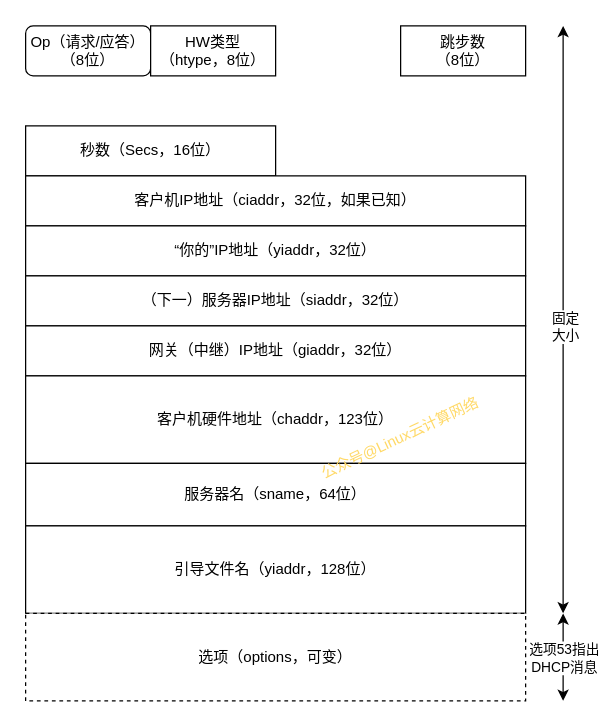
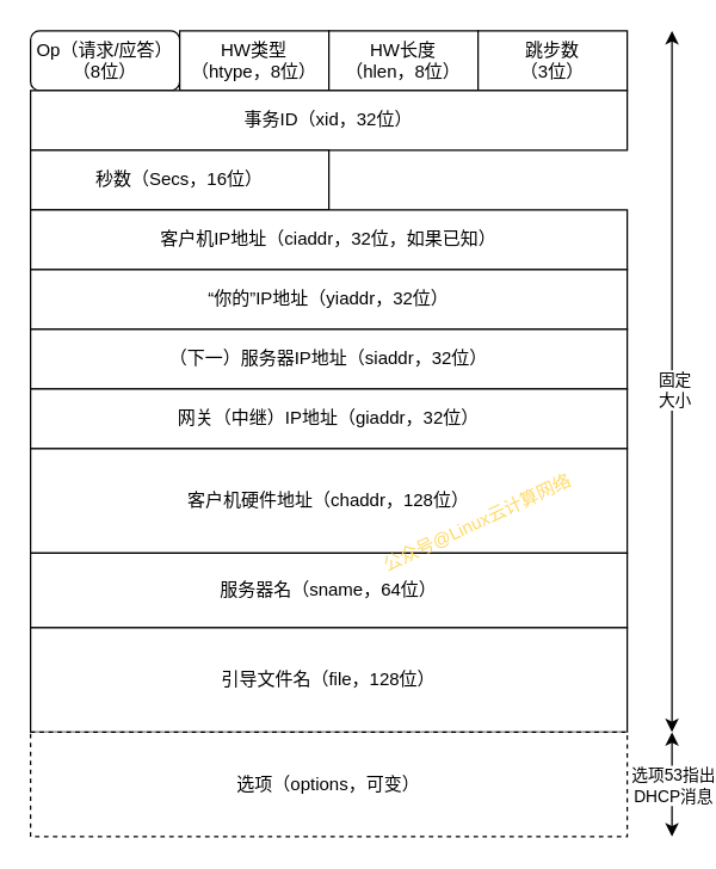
+ <mxCell id="4" value="HW长度&lt;br&gt;（hlen，8位）" style="rounded=0;whiteSpace=wrap;html=1;" vertex="1" parent="1"><mxGeometry x="220" y="20" width="100" height="40" as="geometry" /></mxCell>
- <mxCell id="5" value="跳步数&lt;br&gt;（8位）" style="rounded=0;whiteSpace=wrap;html=1;" vertex="1" parent="1"><mxGeometry x="320" y="20" width="100" height="40" as="geometry" /></mxCell>
+ <mxCell id="5" value="跳步数&lt;br&gt;（3位）" style="rounded=0;whiteSpace=wrap;html=1;" vertex="1" parent="1"><mxGeometry x="320" y="20" width="100" height="40" as="geometry" /></mxCell>
+ <mxCell id="6" value="事务ID（xid，32位）" style="rounded=0;whiteSpace=wrap;html=1;" vertex="1" parent="1"><mxGeometry x="20" y="60" width="400" height="40" as="geometry" /></mxCell>
- <mxCell id="12" value="客户机硬件地址（chaddr，123位）" style="rounded=0;whiteSpace=wrap;html=1;" vertex="1" parent="1"><mxGeometry x="20" y="300" width="400" height="70" as="geometry" /></mxCell>
+ <mxCell id="12" value="客户机硬件地址（chaddr，128位）" style="rounded=0;whiteSpace=wrap;html=1;" vertex="1" parent="1"><mxGeometry x="20" y="300" width="400" height="70" as="geometry" /></mxCell>
- <mxCell id="14" value="引导文件名（yiaddr，128位）" style="rounded=0;whiteSpace=wrap;html=1;" vertex="1" parent="1"><mxGeometry x="20" y="420" width="400" height="70" as="geometry" /></mxCell>
+ <mxCell id="14" value="引导文件名（file，128位）" style="rounded=0;whiteSpace=wrap;html=1;" vertex="1" parent="1"><mxGeometry x="20" y="420" width="400" height="70" as="geometry" /></mxCell>
